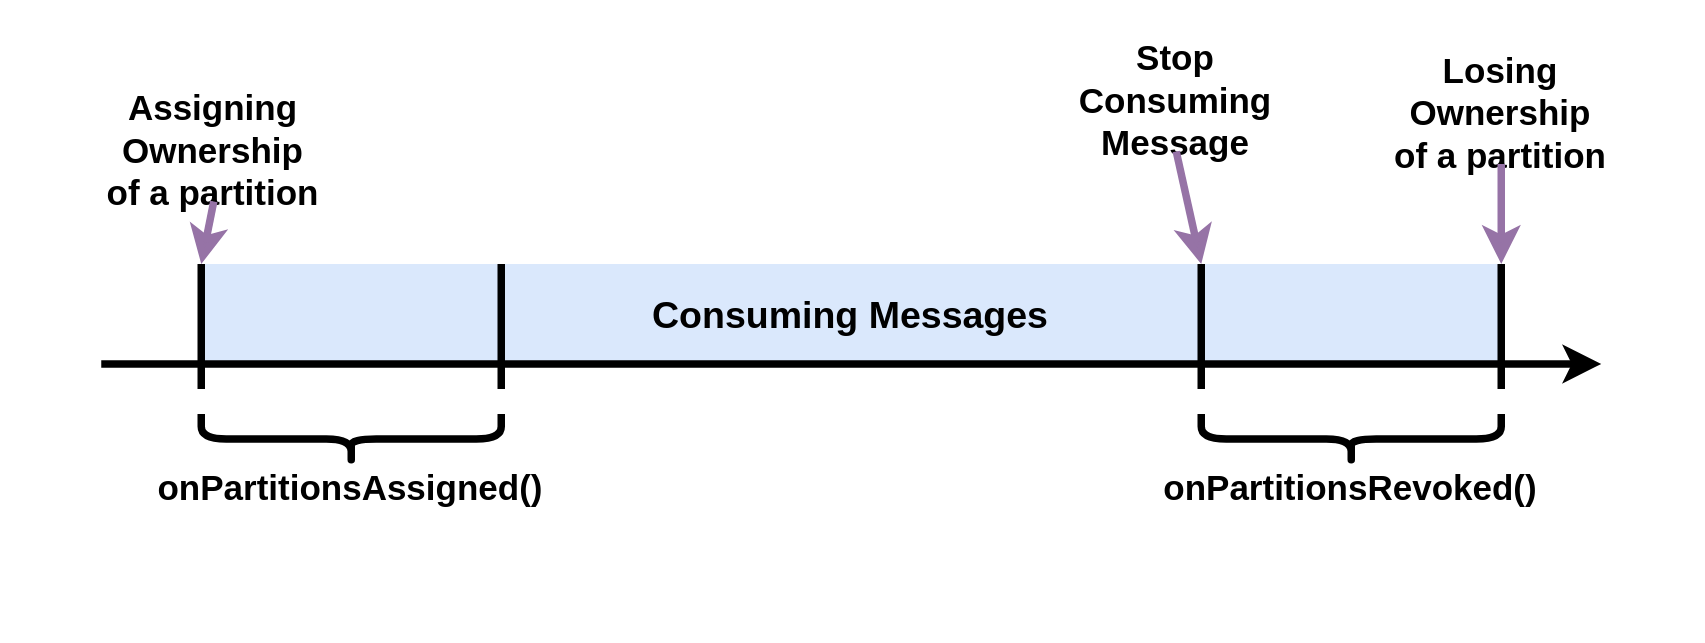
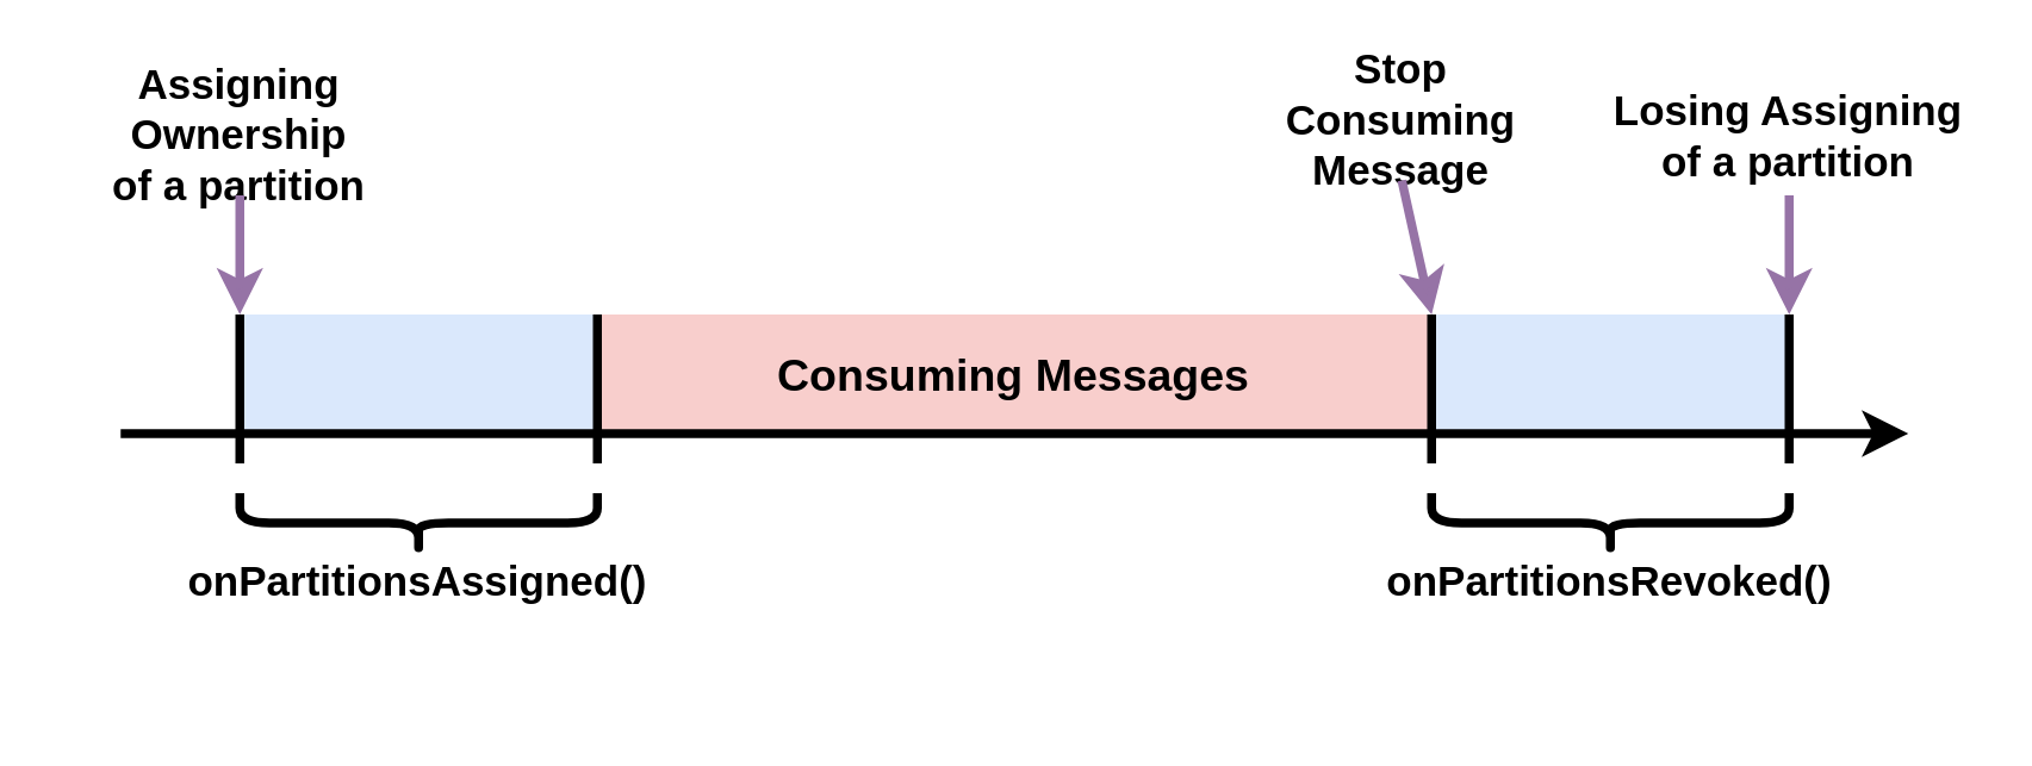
- <mxCell id="11" value="&lt;font style=&quot;font-size: 14px&quot;&gt;&lt;b&gt;Losing Ownership &lt;br&gt;of a partition&lt;/b&gt;&lt;/font&gt;" style="text;html=1;strokeColor=none;fillColor=none;align=center;verticalAlign=middle;whiteSpace=wrap;rounded=0;" vertex="1" parent="1"><mxGeometry x="540" y="25" width="120" height="40" as="geometry" /></mxCell>
+ <mxCell id="11" value="&lt;font style=&quot;font-size: 14px&quot;&gt;&lt;b&gt;Losing Assigning &lt;br&gt;of a partition&lt;/b&gt;&lt;/font&gt;" style="text;html=1;strokeColor=none;fillColor=none;align=center;verticalAlign=middle;whiteSpace=wrap;rounded=0;" vertex="1" parent="1"><mxGeometry x="540" y="25" width="120" height="40" as="geometry" /></mxCell>
- <mxCell id="10" value="&lt;font style=&quot;font-size: 14px&quot;&gt;&lt;b&gt;Assigning Ownership &lt;br&gt;of a partition&lt;/b&gt;&lt;/font&gt;" style="text;html=1;strokeColor=none;fillColor=none;align=center;verticalAlign=middle;whiteSpace=wrap;rounded=0;" vertex="1" parent="1"><mxGeometry x="25" y="40" width="120" height="40" as="geometry" /></mxCell>
+ <mxCell id="10" value="&lt;font style=&quot;font-size: 14px&quot;&gt;&lt;b&gt;Assigning Ownership &lt;br&gt;of a partition&lt;/b&gt;&lt;/font&gt;" style="text;html=1;strokeColor=none;fillColor=none;align=center;verticalAlign=middle;whiteSpace=wrap;rounded=0;" vertex="1" parent="1"><mxGeometry x="20" y="25" width="120" height="40" as="geometry" /></mxCell>
- <mxCell id="4" value="&lt;font style=&quot;font-size: 15px&quot;&gt;&lt;b&gt;Consuming Messages&lt;/b&gt;&lt;/font&gt;" style="rounded=0;whiteSpace=wrap;html=1;strokeColor=none;fillColor=#dae8fc;" vertex="1" parent="1"><mxGeometry x="200" y="105" width="280" height="40" as="geometry" /></mxCell>
+ <mxCell id="4" value="&lt;font style=&quot;font-size: 15px&quot;&gt;&lt;b&gt;Consuming Messages&lt;/b&gt;&lt;/font&gt;" style="rounded=0;whiteSpace=wrap;html=1;strokeColor=none;fillColor=#f8cecc;" vertex="1" parent="1"><mxGeometry x="200" y="105" width="280" height="40" as="geometry" /></mxCell>
